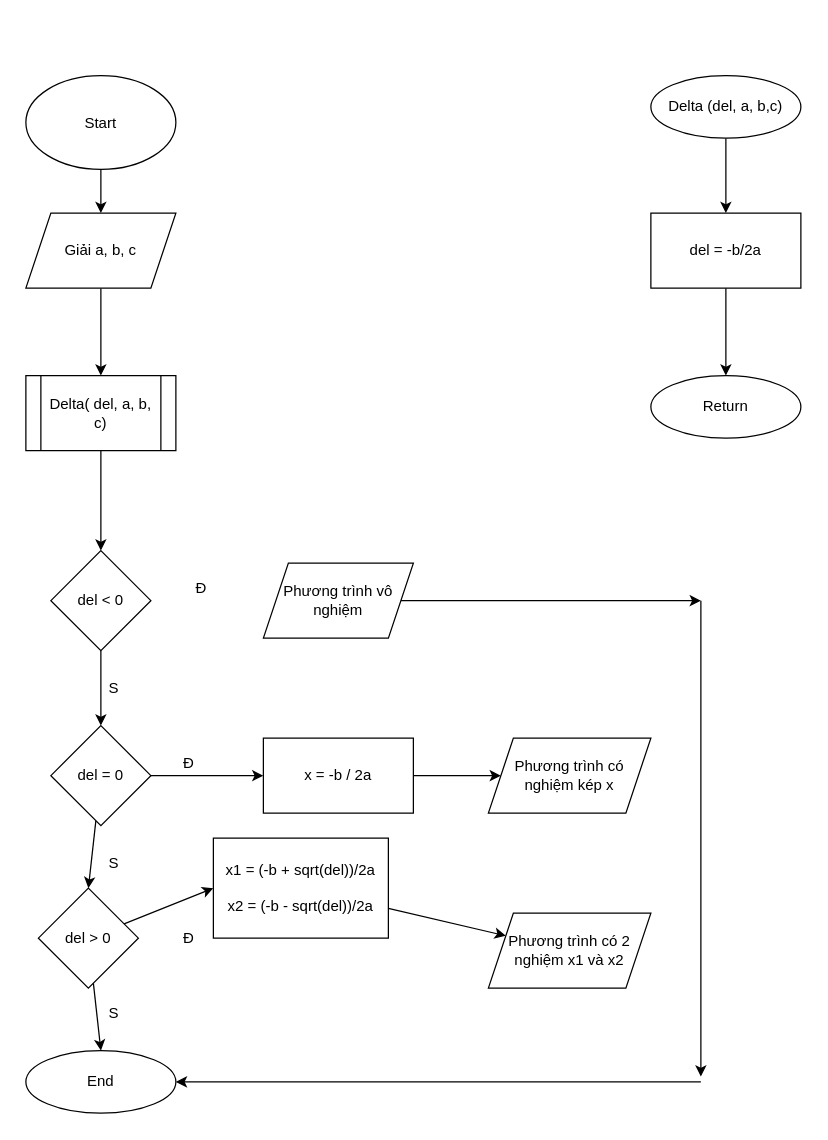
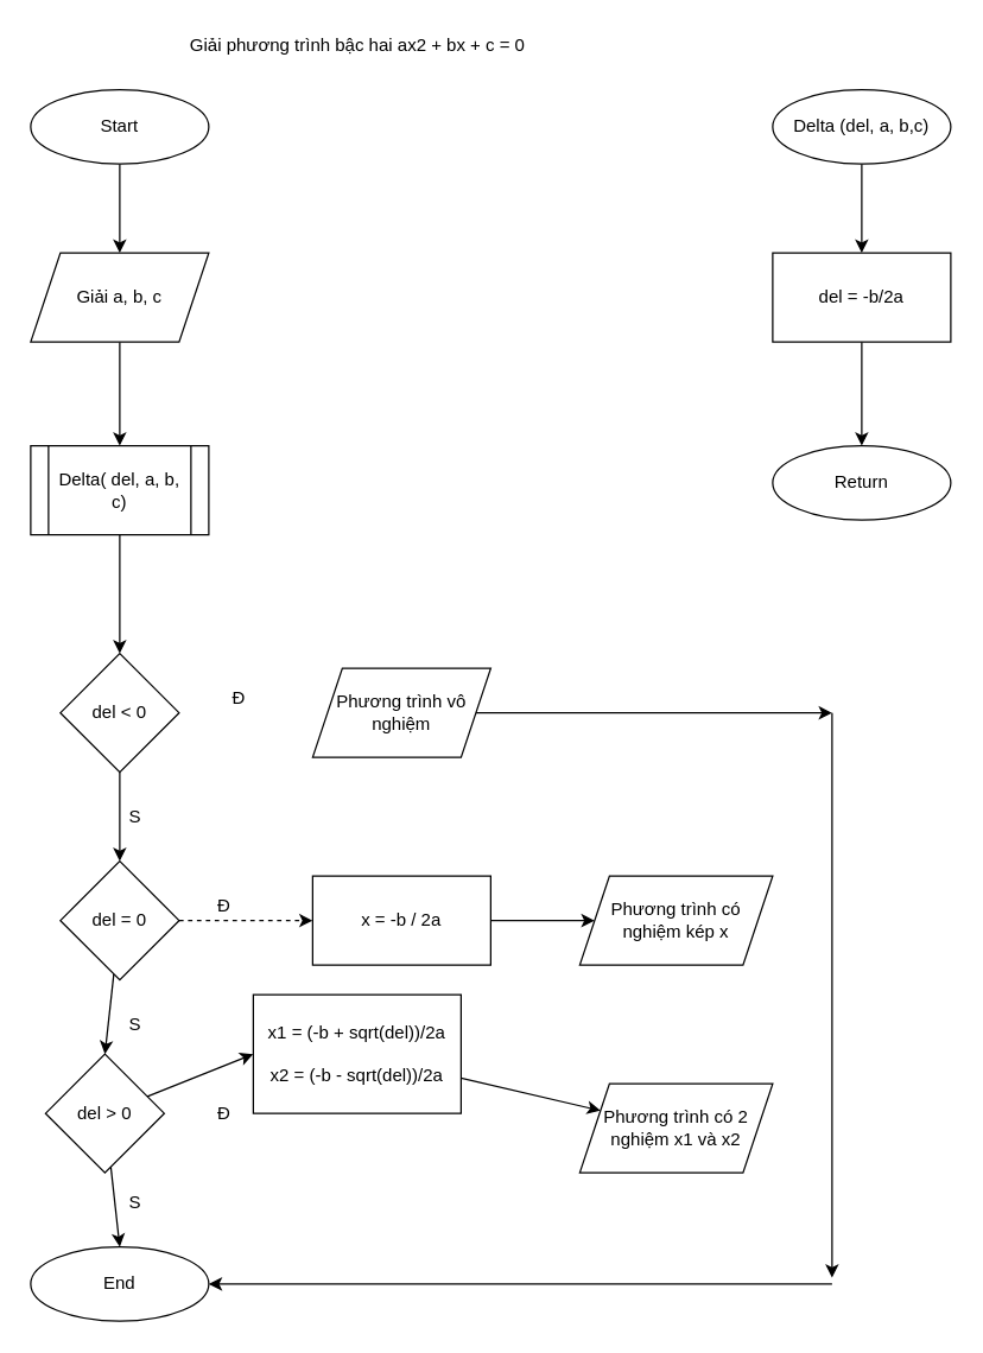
+ <mxCell id="2" value="Giải phương trình bậc hai ax2 + bx + c = 0" style="text;html=1;align=center;verticalAlign=middle;resizable=0;points=[];autosize=1;strokeColor=none;fillColor=none;" vertex="1" parent="1"><mxGeometry x="120" width="240" height="20" as="geometry" y="20" /></mxCell>
- <mxCell id="4" value="Start" style="ellipse;whiteSpace=wrap;html=1;" vertex="1" parent="1"><mxGeometry x="20" y="60" width="120" height="75" as="geometry" /></mxCell>
+ <mxCell id="4" value="Start" style="ellipse;whiteSpace=wrap;html=1;" vertex="1" parent="1"><mxGeometry x="20" y="60" width="120" height="50" as="geometry" /></mxCell>
- <mxCell id="17" style="edgeStyle=none;html=1;entryX=0;entryY=0.5;entryDx=0;entryDy=0;" edge="1" parent="1" source="18" target="26"><mxGeometry relative="1" as="geometry" /></mxCell>
+ <mxCell id="17" style="edgeStyle=none;html=1;entryX=0;entryY=0.5;entryDx=0;entryDy=0;dashed=1;" edge="1" parent="1" source="18" target="26"><mxGeometry relative="1" as="geometry" /></mxCell>
